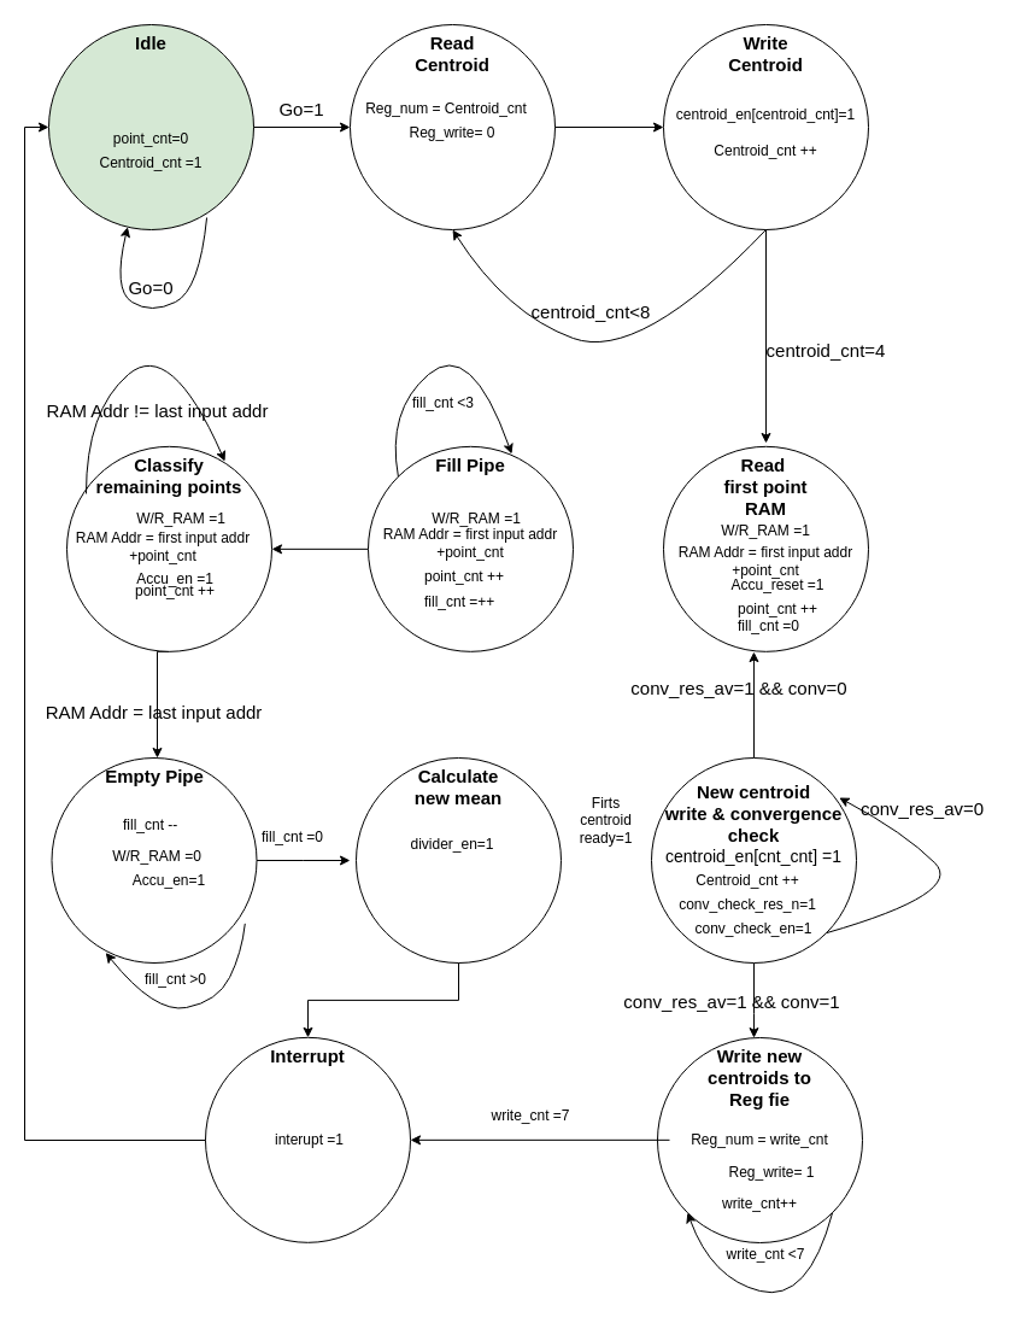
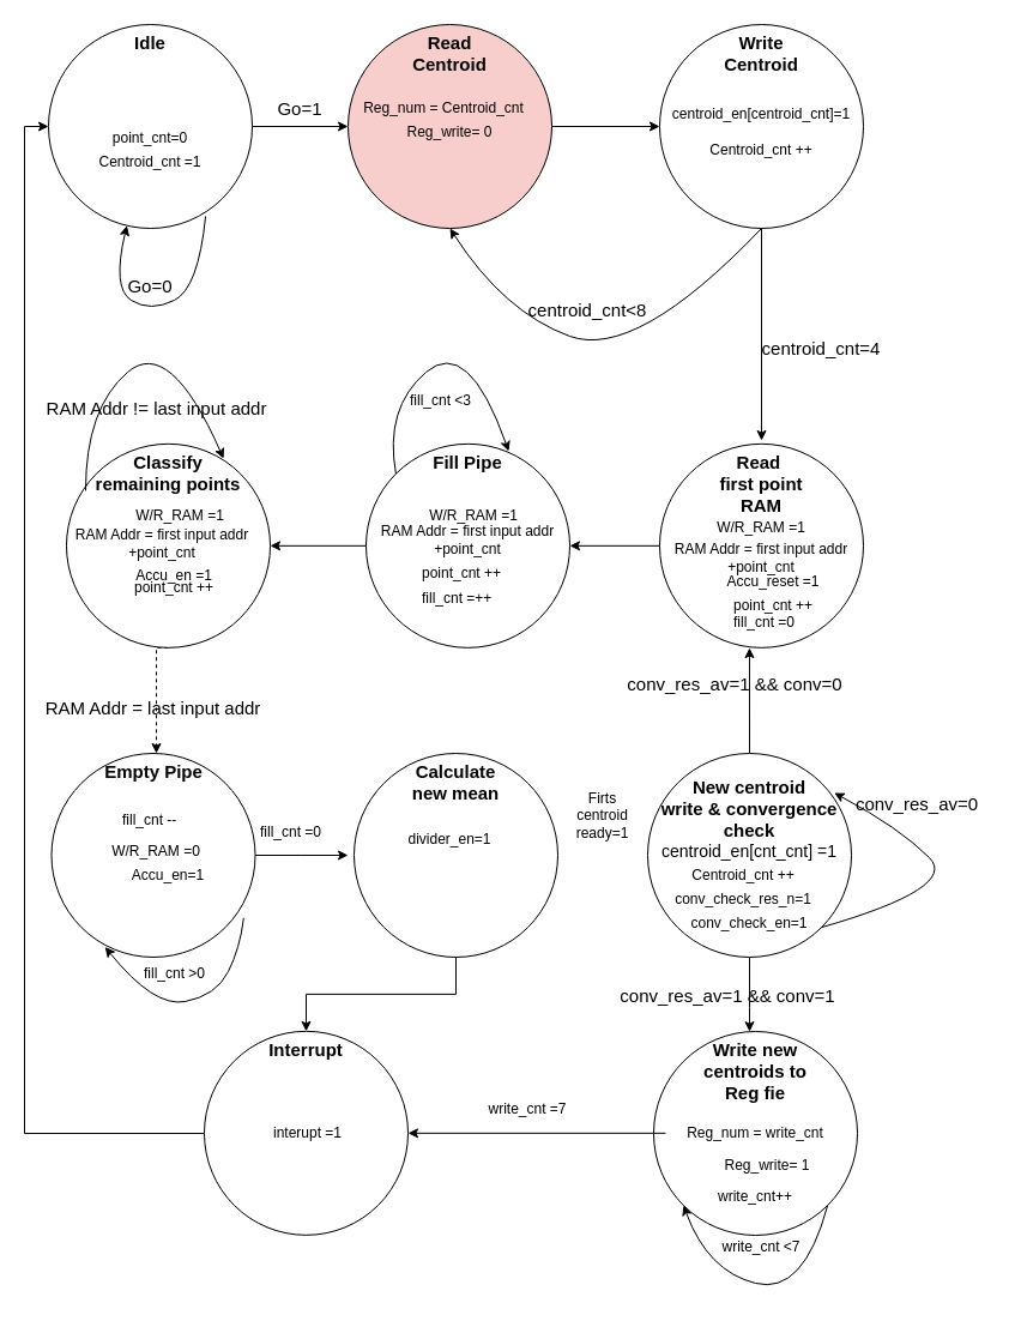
- <mxCell id="4" value="Idle" style="ellipse;whiteSpace=wrap;html=1;aspect=fixed;verticalAlign=top;fontStyle=1;fontSize=15;fillColor=#d5e8d4;" parent="1" vertex="1"><mxGeometry x="40" y="20" width="170" height="170" as="geometry" /></mxCell>
+ <mxCell id="4" value="Idle" style="ellipse;whiteSpace=wrap;html=1;aspect=fixed;verticalAlign=top;fontStyle=1;fontSize=15;" parent="1" vertex="1"><mxGeometry x="40" y="20" width="170" height="170" as="geometry" /></mxCell>
- <mxCell id="7" value="Read&lt;br&gt;Centroid" style="ellipse;whiteSpace=wrap;html=1;aspect=fixed;verticalAlign=top;fontStyle=1;fontSize=15;" parent="1" vertex="1"><mxGeometry x="290" y="20" width="170" height="170" as="geometry" /></mxCell>
+ <mxCell id="7" value="Read&lt;br&gt;Centroid" style="ellipse;whiteSpace=wrap;html=1;aspect=fixed;verticalAlign=top;fontStyle=1;fontSize=15;fillColor=#f8cecc;" parent="1" vertex="1"><mxGeometry x="290" y="20" width="170" height="170" as="geometry" /></mxCell>
+ <mxCell id="20" value="" style="edgeStyle=orthogonalEdgeStyle;rounded=0;orthogonalLoop=1;jettySize=auto;html=1;fontSize=15;" parent="1" source="21" target="27" edge="1"><mxGeometry relative="1" as="geometry" /></mxCell>
- <mxCell id="28" style="edgeStyle=orthogonalEdgeStyle;rounded=0;orthogonalLoop=1;jettySize=auto;html=1;exitX=0.5;exitY=1;exitDx=0;exitDy=0;fontSize=12;" parent="1" source="29" target="31" edge="1"><mxGeometry relative="1" as="geometry"><Array as="points"><mxPoint x="130" y="540" /></Array></mxGeometry></mxCell>
+ <mxCell id="28" style="edgeStyle=orthogonalEdgeStyle;rounded=0;orthogonalLoop=1;jettySize=auto;html=1;exitX=0.5;exitY=1;exitDx=0;exitDy=0;fontSize=12;dashed=1;" parent="1" source="29" target="31" edge="1"><mxGeometry relative="1" as="geometry"><Array as="points"><mxPoint x="130" y="540" /></Array></mxGeometry></mxCell>
